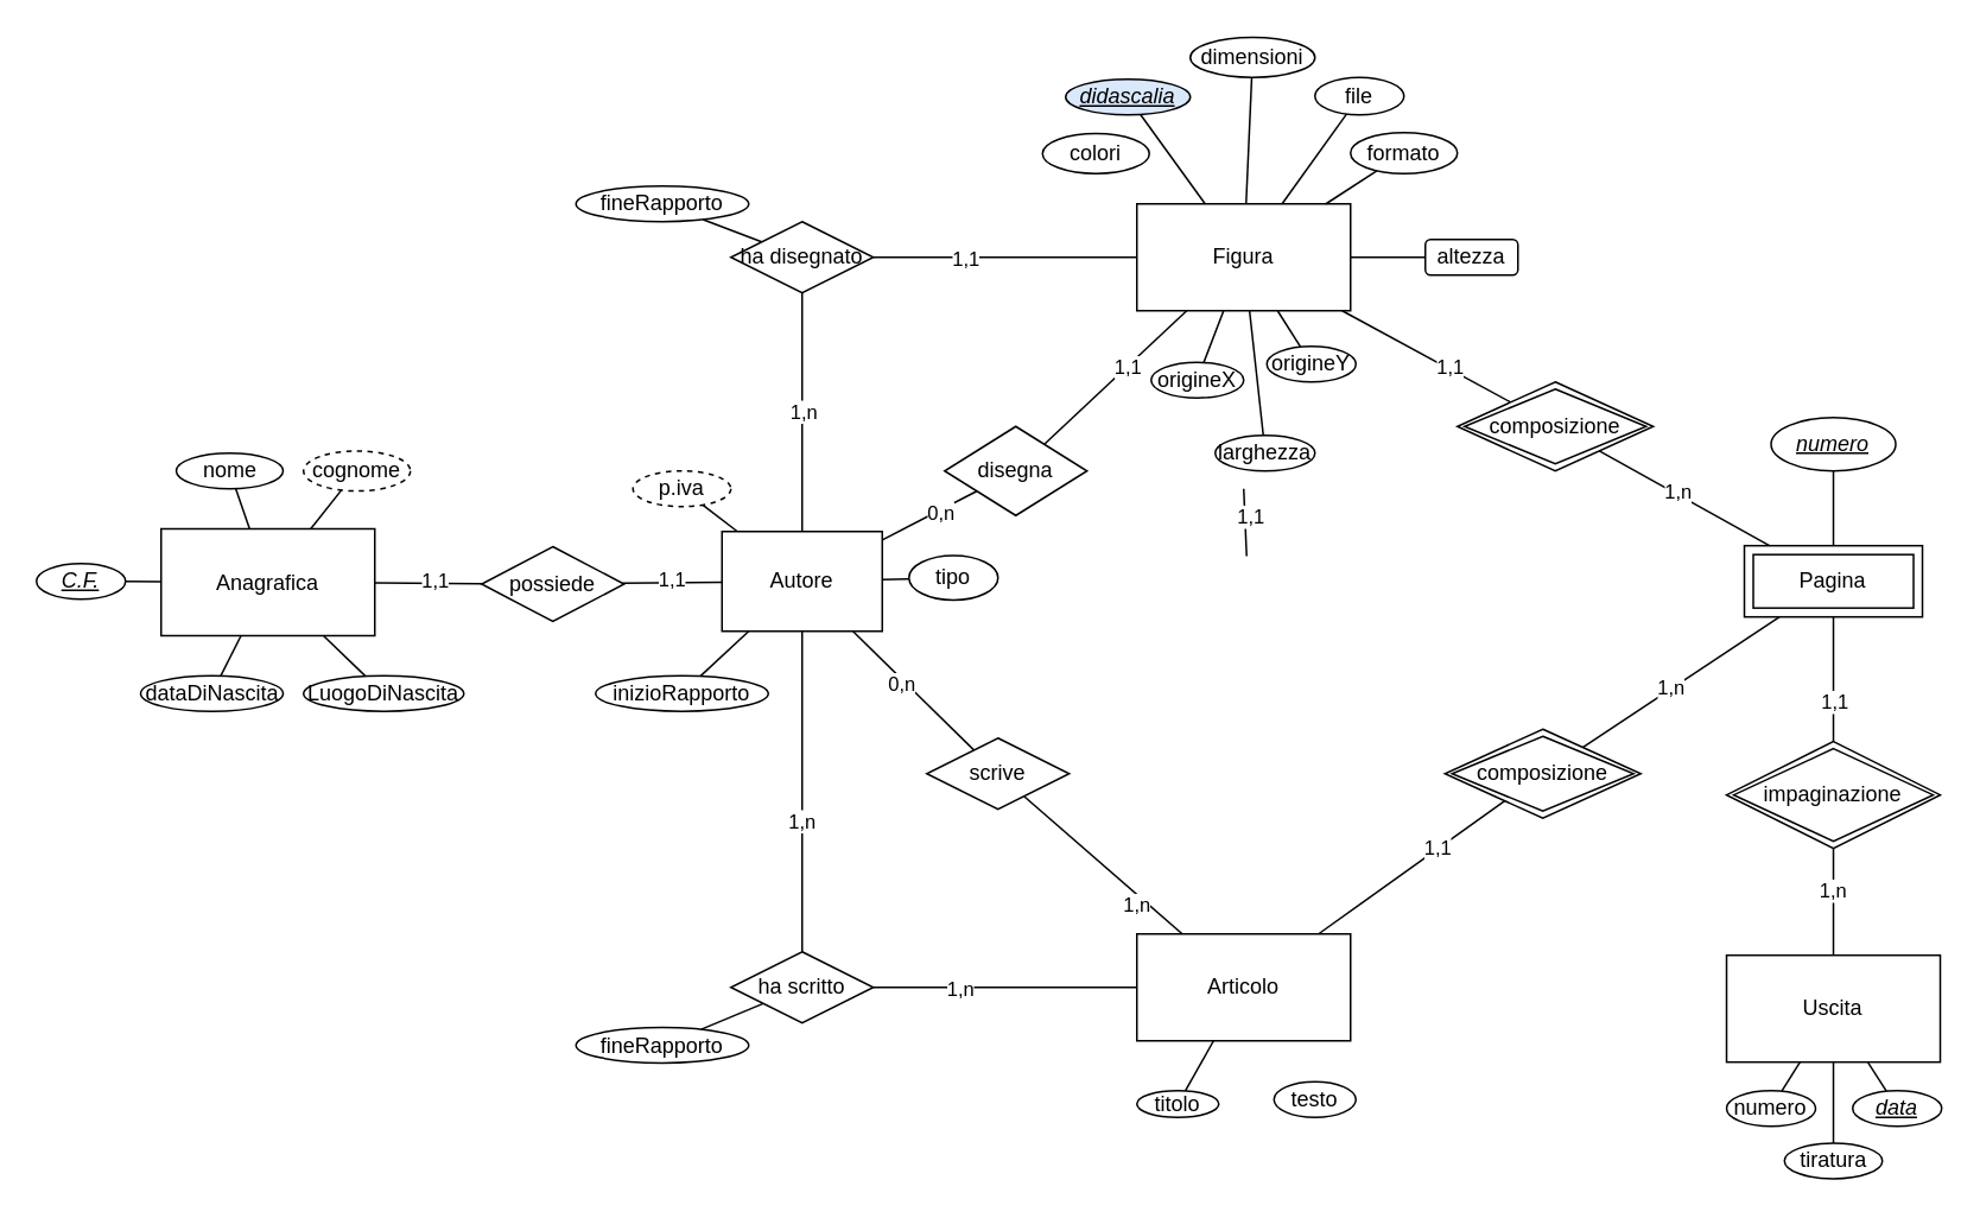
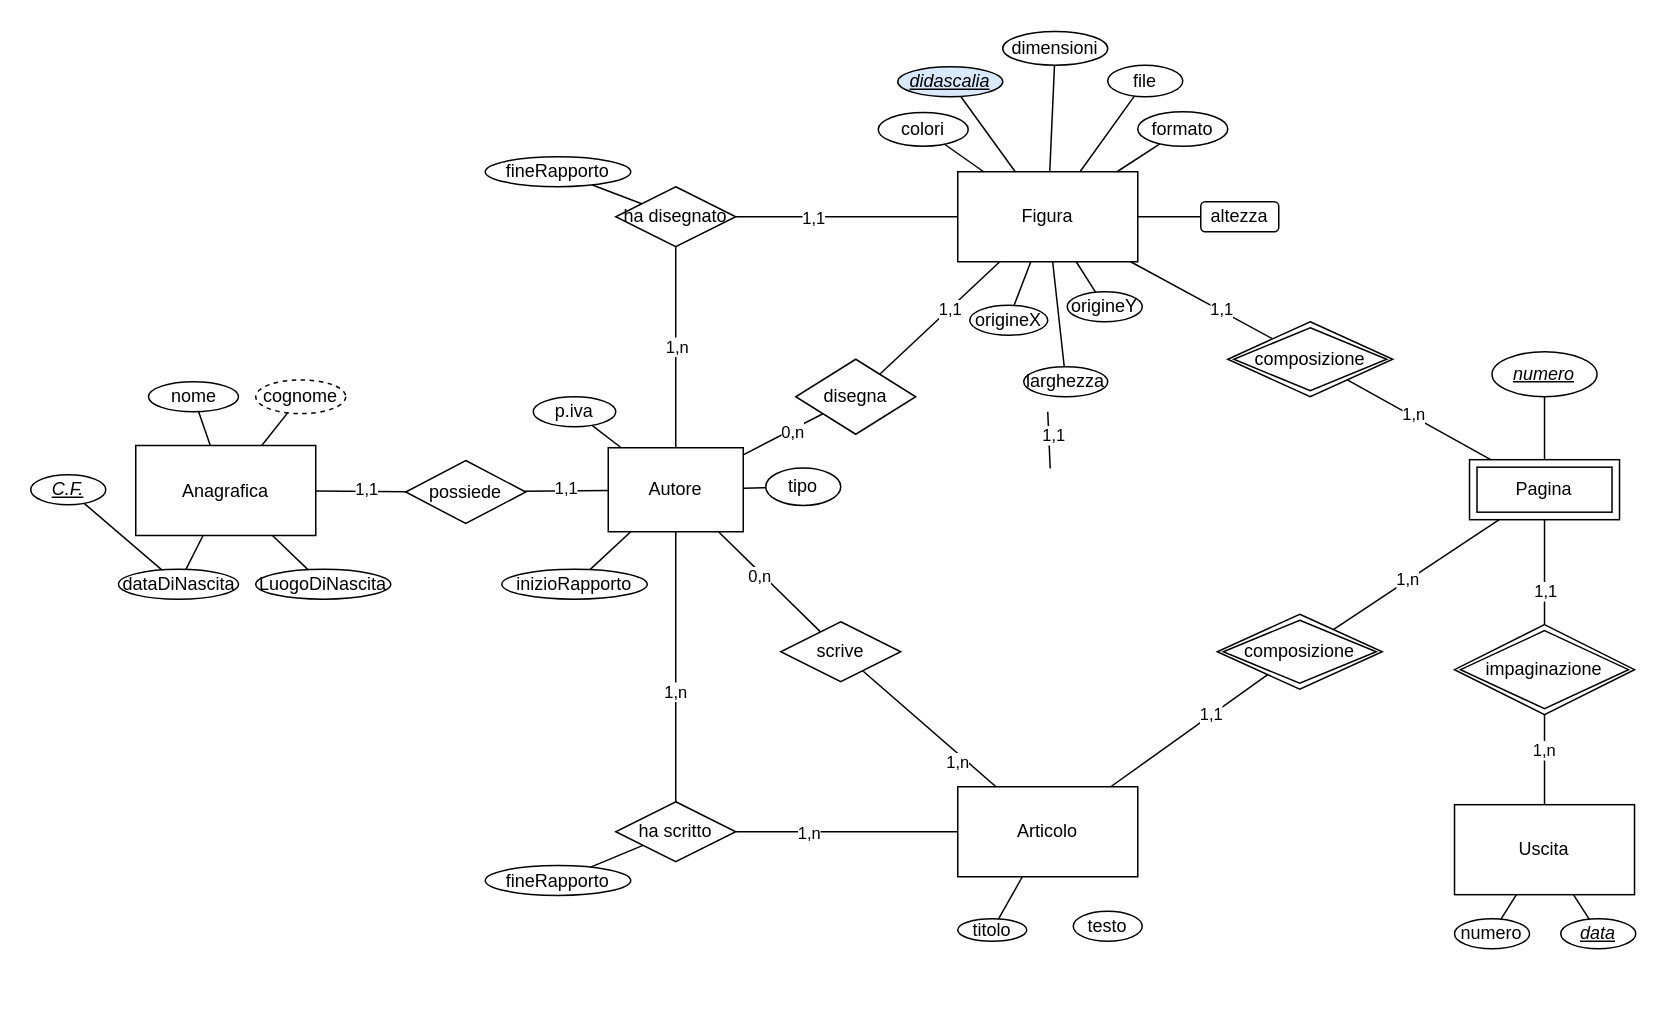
+ <mxCell id="54" value="" style="endArrow=none;html=1;rounded=0;" parent="1" source="5" target="53" edge="1"><mxGeometry width="50" height="50" relative="1" as="geometry"><mxPoint x="360" y="184" as="sourcePoint" /><mxPoint x="410" y="134" as="targetPoint" /></mxGeometry></mxCell>
- <mxCell id="29" value="p.iva" style="ellipse;whiteSpace=wrap;html=1;dashed=1;" parent="1" vertex="1"><mxGeometry x="355" y="264" width="55" height="20" as="geometry" /></mxCell>
+ <mxCell id="29" value="p.iva" style="ellipse;whiteSpace=wrap;html=1;" parent="1" vertex="1"><mxGeometry x="355" y="264" width="55" height="20" as="geometry" /></mxCell>
- <mxCell id="42" value="" style="endArrow=none;html=1;rounded=0;" parent="1" source="43" target="75" edge="1"><mxGeometry width="50" height="50" relative="1" as="geometry"><mxPoint x="971" y="719.83" as="sourcePoint" /><mxPoint x="401.071" y="354" as="targetPoint" /></mxGeometry></mxCell>
+ <mxCell id="42" value="" style="endArrow=none;html=1;rounded=0;" parent="1" source="43" target="57" edge="1"><mxGeometry width="50" height="50" relative="1" as="geometry"><mxPoint x="971" y="719.83" as="sourcePoint" /><mxPoint x="401.071" y="354" as="targetPoint" /></mxGeometry></mxCell>
- <mxCell id="30" value="" style="endArrow=none;html=1;rounded=0;" parent="1" source="31" target="6" edge="1"><mxGeometry width="50" height="50" relative="1" as="geometry"><mxPoint x="819.18" y="541.46" as="sourcePoint" /><mxPoint x="939.18" y="537.46" as="targetPoint" /></mxGeometry></mxCell>
- <mxCell id="31" value="tiratura" style="ellipse;whiteSpace=wrap;html=1;" parent="1" vertex="1"><mxGeometry x="1001.68" y="641.46" width="55" height="20" as="geometry" /></mxCell>
